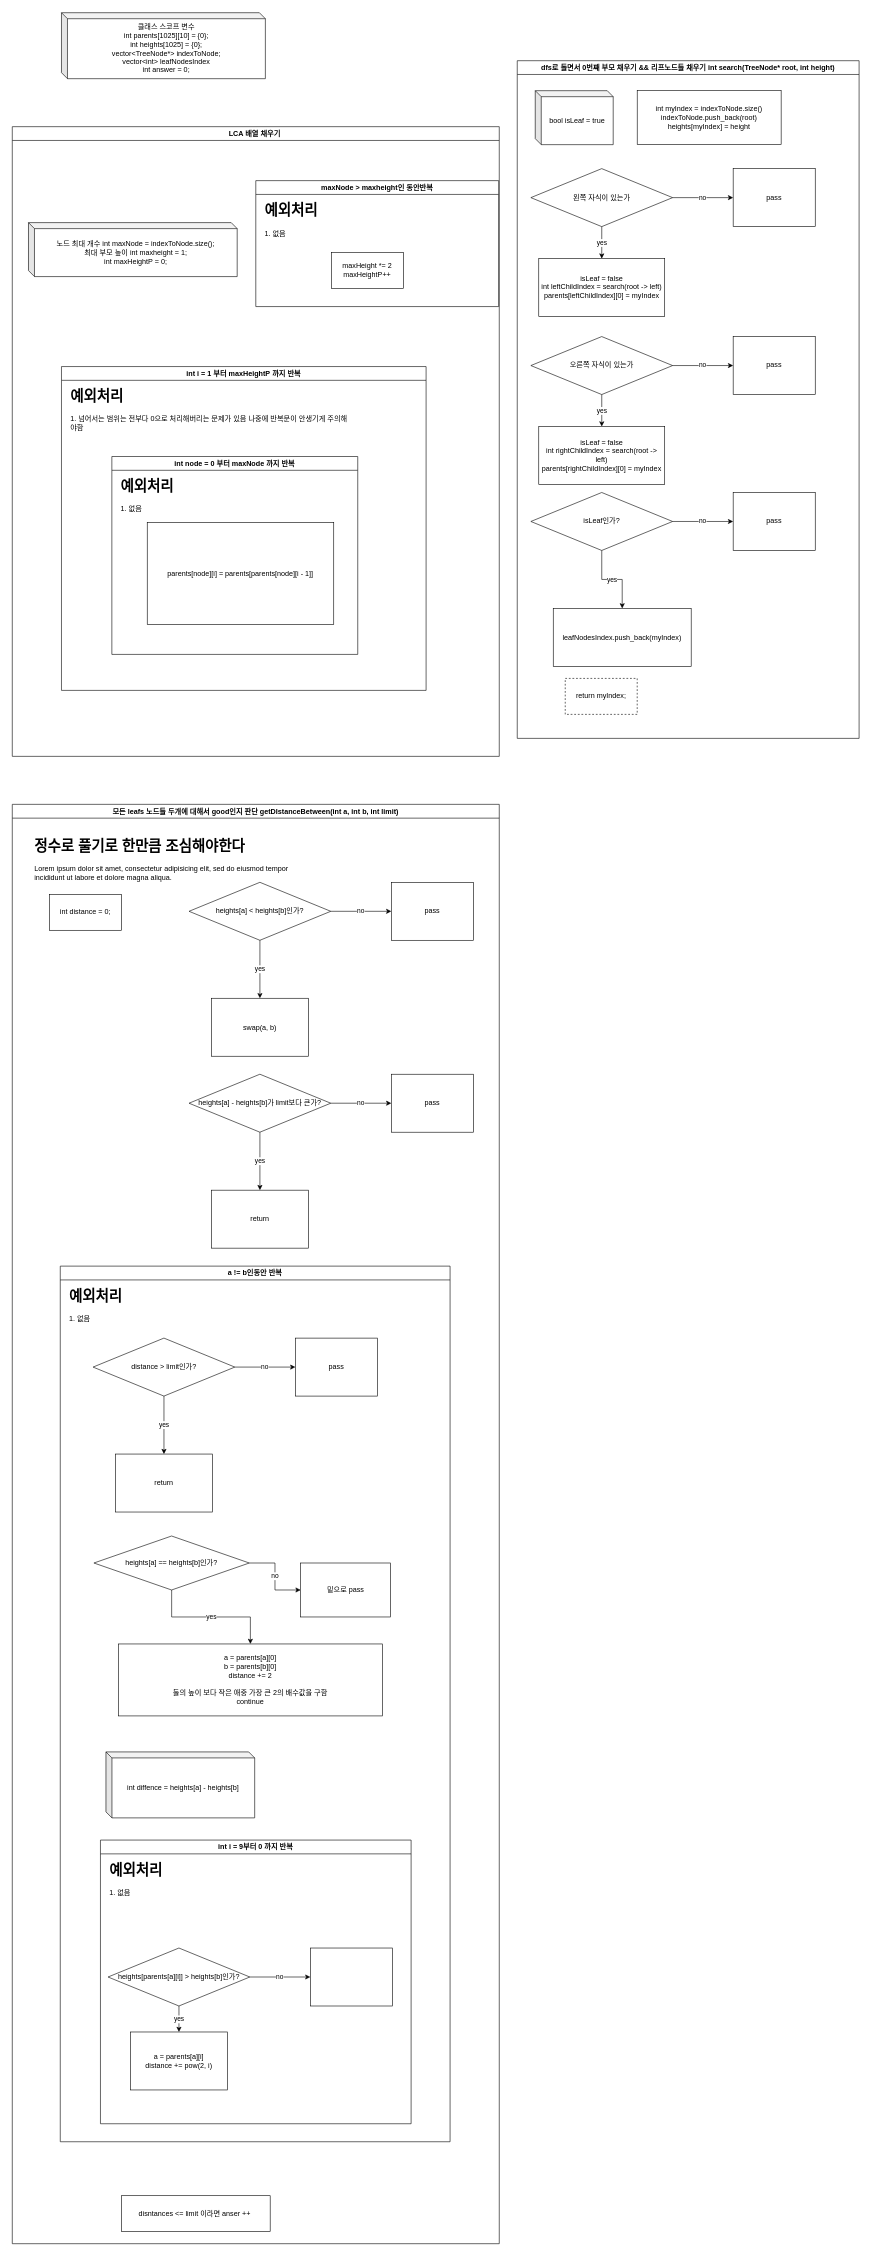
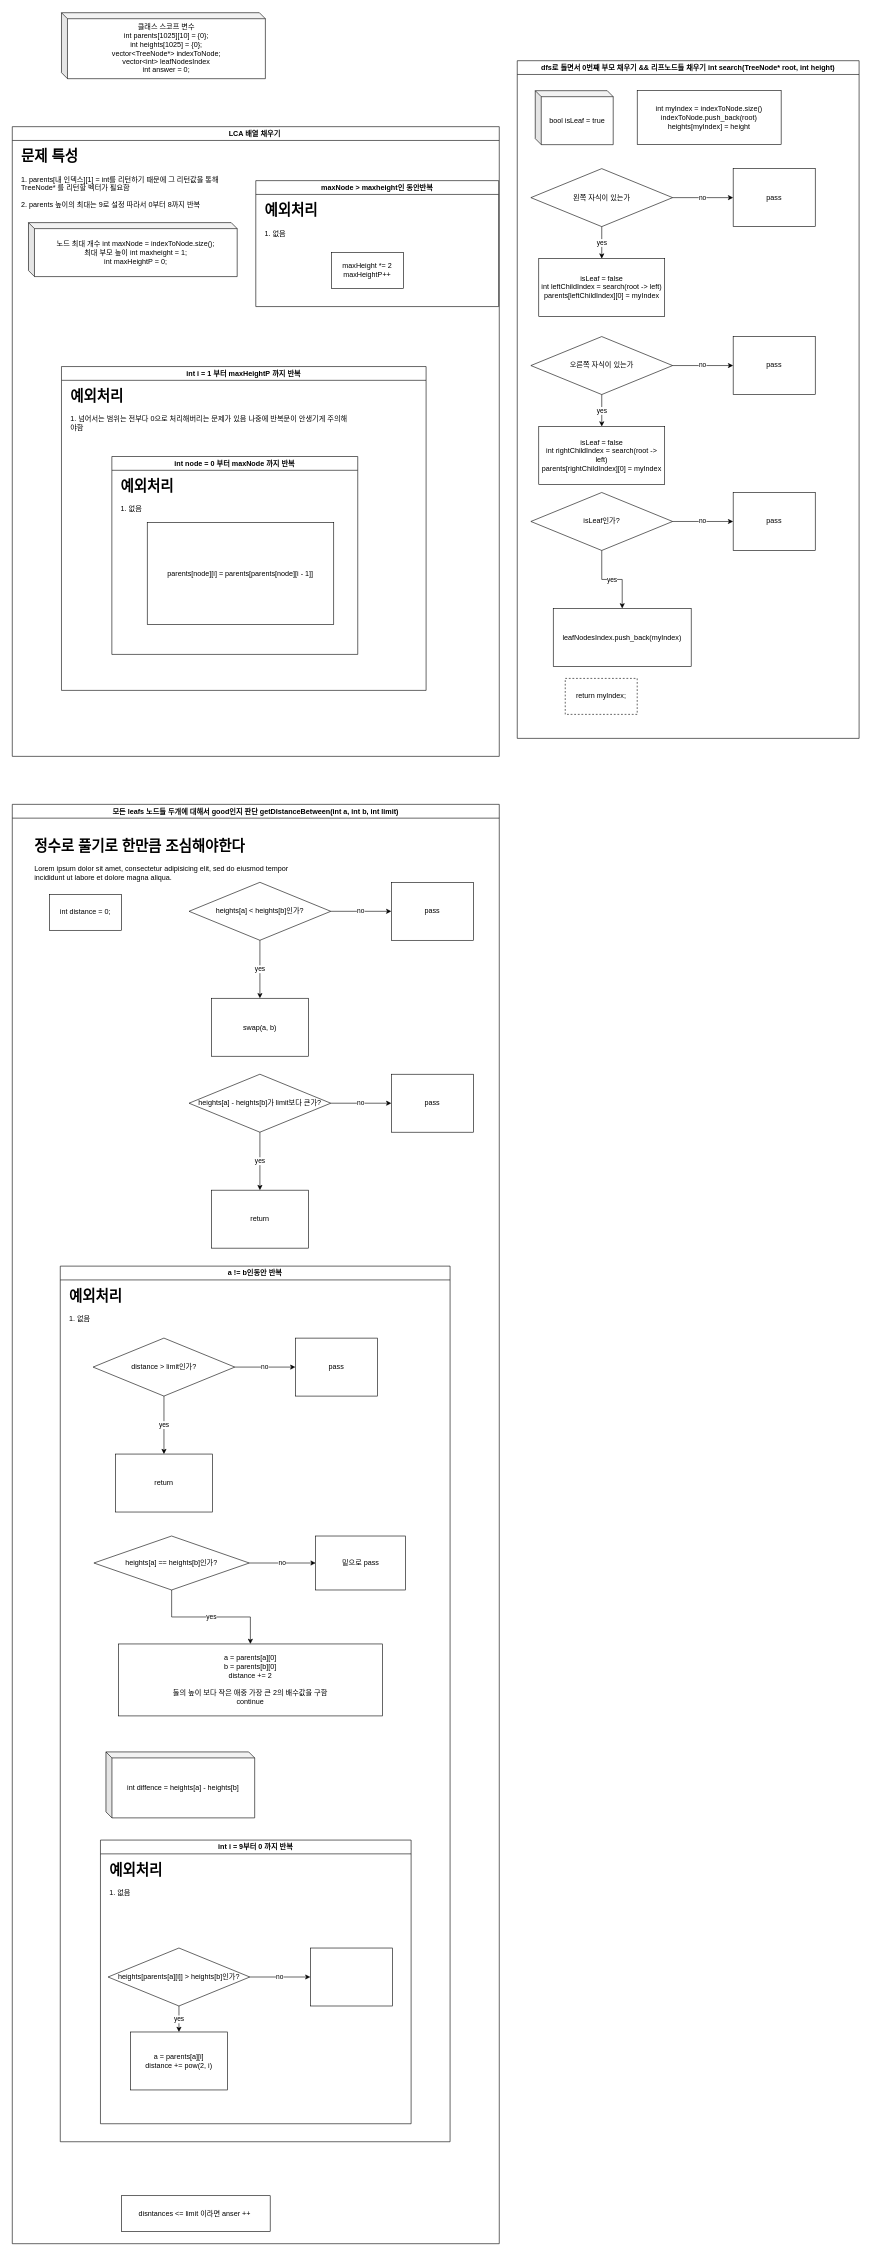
+ <mxCell id="3" value="&lt;h1&gt;문제 특성&lt;/h1&gt;&lt;div&gt;1. parents[내 인덱스][1] = int를 리턴하기 때문에 그 리턴값을 통해&lt;/div&gt;&lt;div&gt;TreeNode* 를 리턴할 벡터가 필요함&lt;/div&gt;&lt;div&gt;&lt;br&gt;&lt;/div&gt;&lt;div&gt;2. parents 높이의 최대는 9로 설정 따라서 0부터 8까지 반복&lt;/div&gt;" style="text;html=1;strokeColor=none;fillColor=none;spacing=5;spacingTop=-20;whiteSpace=wrap;overflow=hidden;rounded=0;" vertex="1" parent="2"><mxGeometry x="10" y="30" width="370" height="120" as="geometry" /></mxCell>
- <mxCell id="35" value="밑으로 pass" style="whiteSpace=wrap;html=1;rounded=0;" vertex="1" parent="31"><mxGeometry x="303.846" y="45" width="150.004" height="90.0" as="geometry" /></mxCell>
+ <mxCell id="35" value="밑으로 pass" style="whiteSpace=wrap;html=1;rounded=0;" vertex="1" parent="31"><mxGeometry x="328.846" width="150.004" height="90.0" as="geometry" /></mxCell>
